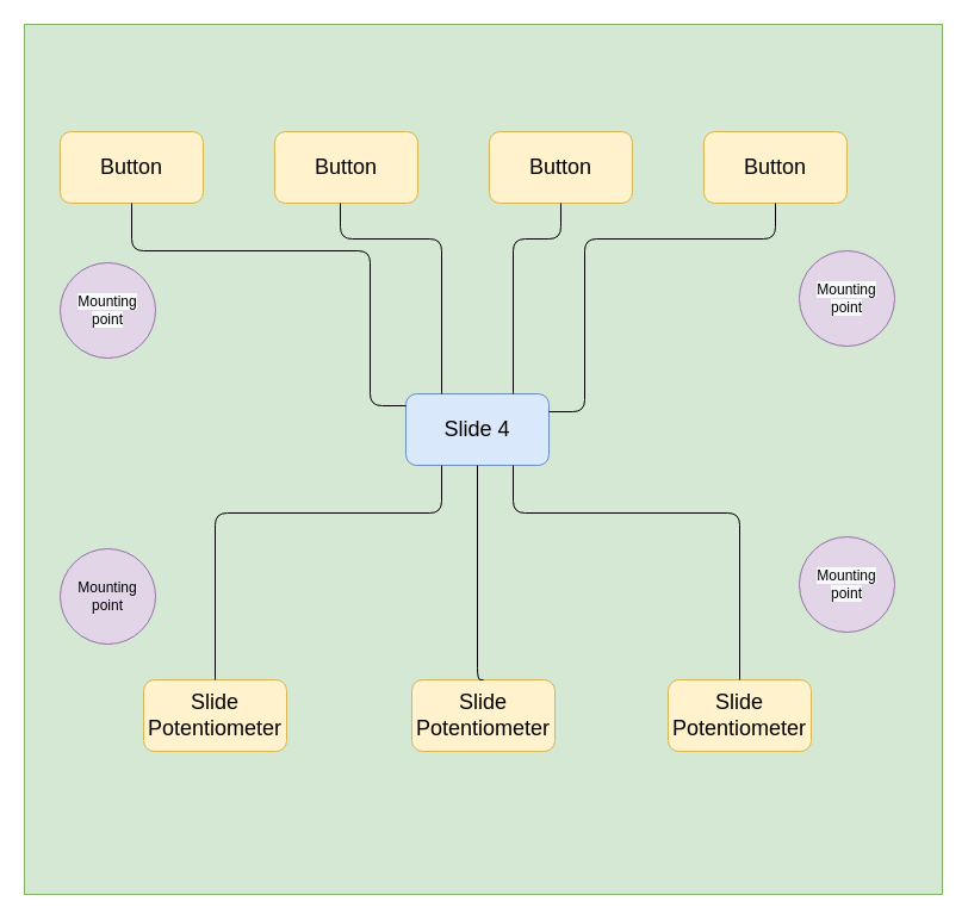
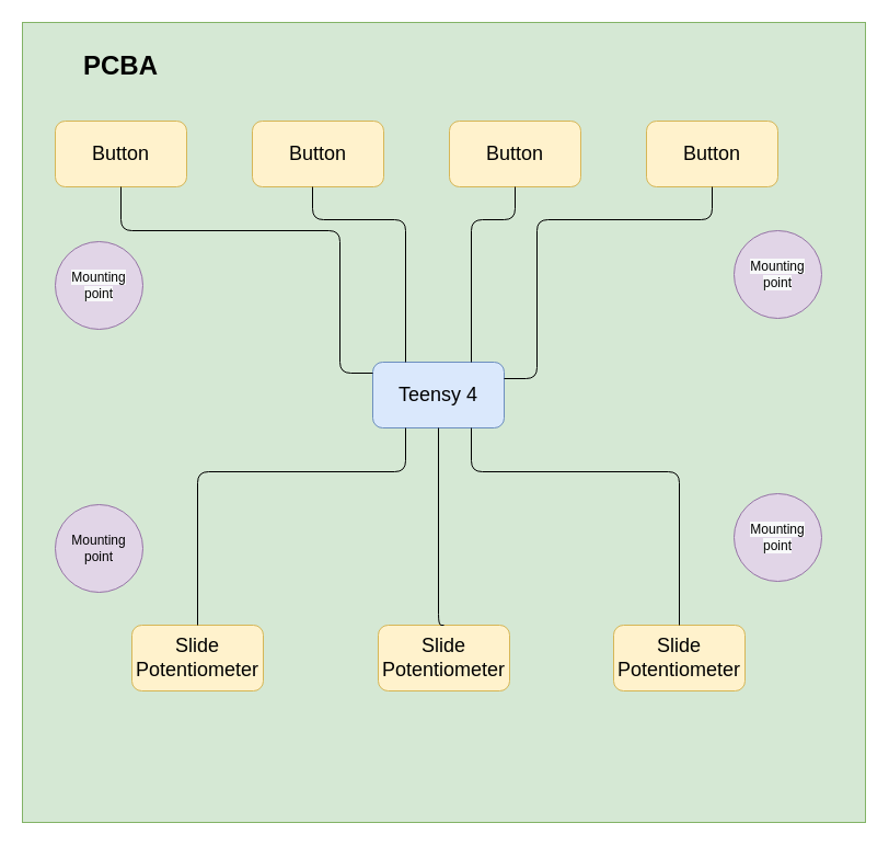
+ <mxCell id="3" value="&lt;font style=&quot;font-size: 24px&quot;&gt;&lt;b&gt;PCBA&lt;/b&gt;&lt;/font&gt;" style="text;html=1;strokeColor=none;fillColor=none;align=center;verticalAlign=middle;whiteSpace=wrap;rounded=0;" vertex="1" parent="1"><mxGeometry x="40" y="40" width="140" height="40" as="geometry" /></mxCell>
- <mxCell id="11" value="&lt;font style=&quot;font-size: 18px&quot;&gt;Slide 4&lt;/font&gt;" style="rounded=1;whiteSpace=wrap;html=1;fillColor=#dae8fc;strokeColor=#6c8ebf;" vertex="1" parent="1"><mxGeometry x="340" y="330" width="120" height="60" as="geometry" /></mxCell>
+ <mxCell id="11" value="&lt;font style=&quot;font-size: 18px&quot;&gt;Teensy 4&lt;/font&gt;" style="rounded=1;whiteSpace=wrap;html=1;fillColor=#dae8fc;strokeColor=#6c8ebf;" vertex="1" parent="1"><mxGeometry x="340" y="330" width="120" height="60" as="geometry" /></mxCell>
